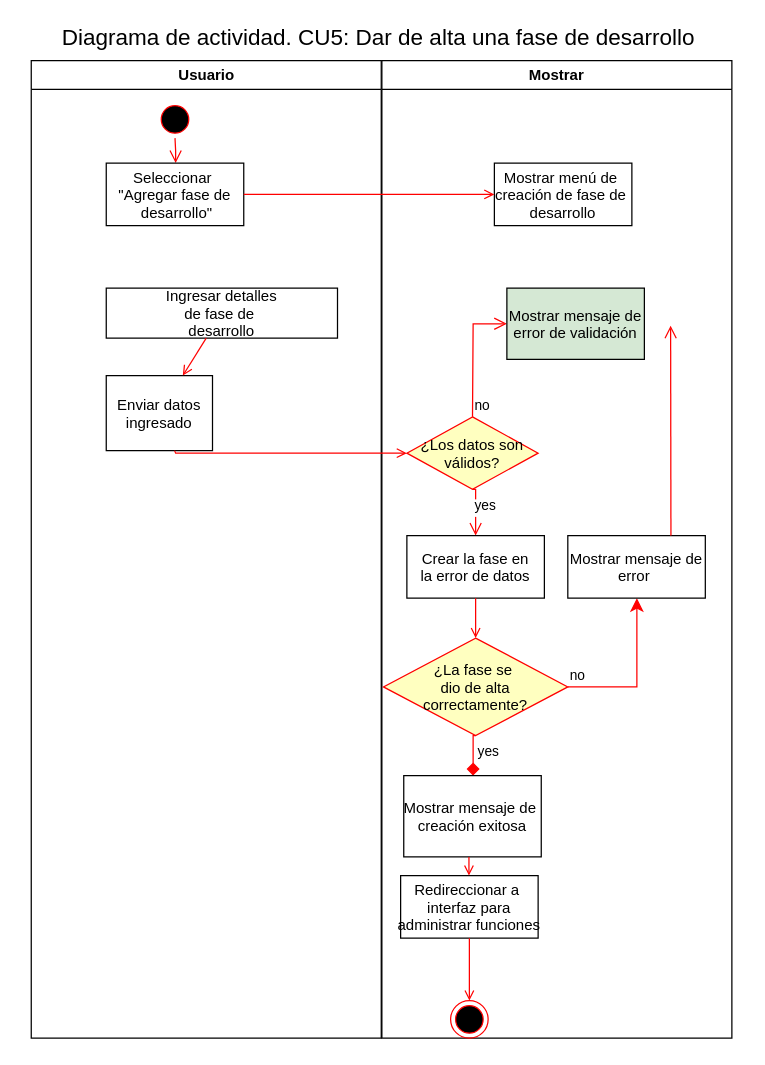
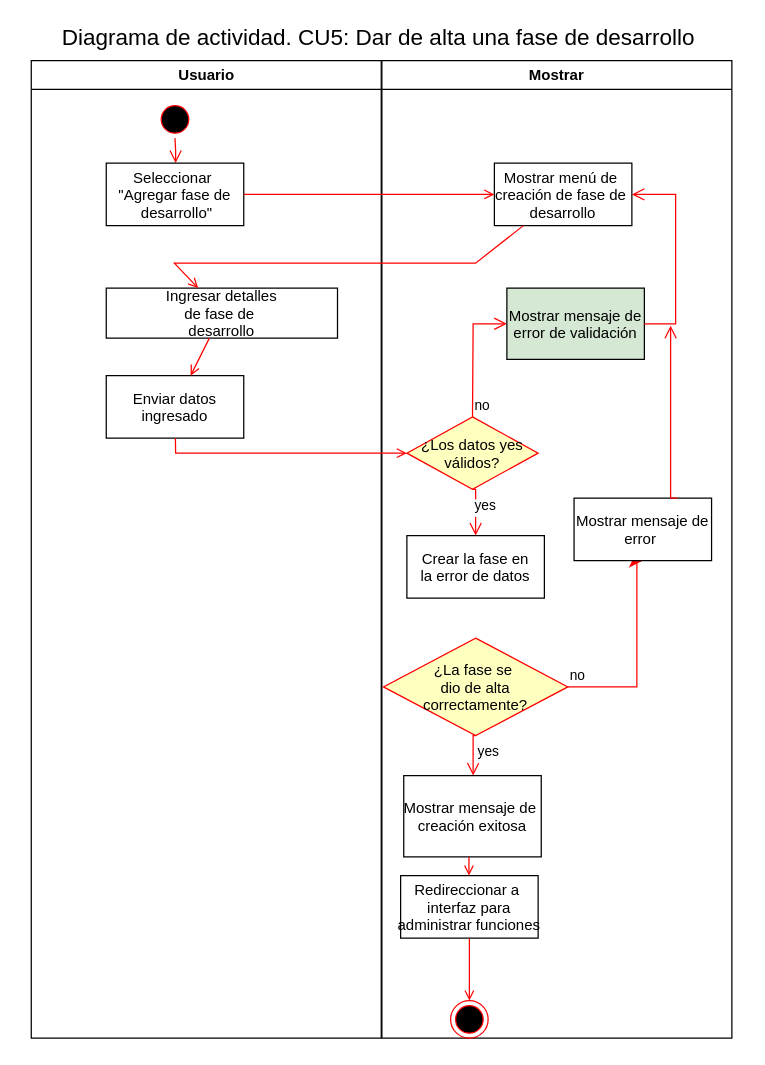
+ <mxCell id="17" value="" style="edgeStyle=elbowEdgeStyle;elbow=horizontal;align=left;verticalAlign=bottom;endArrow=open;endSize=8;strokeColor=#FF0000;endFill=1;rounded=0;entryX=1;entryY=0.5;entryDx=0;entryDy=0;" edge="1" parent="9" source="16" target="10"><mxGeometry x="-1" relative="1" as="geometry"><mxPoint x="165" y="261.5" as="targetPoint" /><Array as="points"><mxPoint x="235" y="142" /><mxPoint x="225" y="172" /><mxPoint x="210" y="212" /><mxPoint x="145" y="252" /><mxPoint x="135" y="272" /></Array><mxPoint x="85" y="262" as="sourcePoint" /></mxGeometry></mxCell>
+ <mxCell id="30" value="" style="endArrow=open;strokeColor=#FF0000;endFill=1;rounded=0" parent="1" source="10" target="6" edge="1"><mxGeometry relative="1" as="geometry"><Array as="points"><mxPoint x="380" y="210" /><mxPoint x="139" y="210" /></Array></mxGeometry></mxCell>
- <mxCell id="7" value="Enviar datos &#10;ingresado" style="" parent="2" vertex="1"><mxGeometry x="60" y="252" width="85" height="60" as="geometry" /></mxCell>
+ <mxCell id="7" value="Enviar datos &#10;ingresado" style="" parent="2" vertex="1"><mxGeometry x="60" y="252" width="110" height="50" as="geometry" /></mxCell>
- <mxCell id="11" value="¿Los datos son&#10;válidos?" style="rhombus;fillColor=#ffffc0;strokeColor=#ff0000;" parent="9" vertex="1"><mxGeometry x="20" y="285" width="105" height="58" as="geometry" /></mxCell>
+ <mxCell id="11" value="¿Los datos yes&#10;válidos?" style="rhombus;fillColor=#ffffc0;strokeColor=#ff0000;" parent="9" vertex="1"><mxGeometry x="20" y="285" width="105" height="58" as="geometry" /></mxCell>
- <mxCell id="22" value="Mostrar mensaje de&#10;error " style="" vertex="1" parent="9"><mxGeometry x="148.75" y="380" width="110" height="50" as="geometry" /></mxCell>
+ <mxCell id="22" value="Mostrar mensaje de&#10;error " style="" vertex="1" parent="9"><mxGeometry x="153.75" y="350" width="110" height="50" as="geometry" /></mxCell>
- <mxCell id="21" value="" style="edgeStyle=elbowEdgeStyle;elbow=horizontal;entryX=0.5;entryY=0;strokeColor=#FF0000;endArrow=open;endFill=1;rounded=0;exitX=0.5;exitY=1;exitDx=0;exitDy=0;entryDx=0;entryDy=0;" edge="1" parent="9" source="14" target="18"><mxGeometry width="100" height="100" relative="1" as="geometry"><mxPoint x="140" y="415" as="sourcePoint" /><mxPoint x="255" y="427.5" as="targetPoint" /><Array as="points"><mxPoint x="75" y="452" /><mxPoint x="205" y="410" /></Array></mxGeometry></mxCell>
- <mxCell id="20" value="yes" style="edgeStyle=elbowEdgeStyle;elbow=horizontal;align=left;verticalAlign=top;endArrow=diamond;endSize=8;strokeColor=#FF0000;endFill=1;rounded=0;exitX=0.5;exitY=1;exitDx=0;exitDy=0;entryX=0.5;entryY=0;entryDx=0;entryDy=0;" edge="1" parent="9" source="18" target="24"><mxGeometry x="-1" relative="1" as="geometry"><mxPoint x="75" y="572" as="targetPoint" /><Array as="points"><mxPoint x="73" y="562" /><mxPoint x="85" y="572" /></Array></mxGeometry></mxCell>
+ <mxCell id="20" value="yes" style="edgeStyle=elbowEdgeStyle;elbow=horizontal;align=left;verticalAlign=top;endArrow=open;endSize=8;strokeColor=#FF0000;endFill=1;rounded=0;exitX=0.5;exitY=1;exitDx=0;exitDy=0;entryX=0.5;entryY=0;entryDx=0;entryDy=0;" edge="1" parent="9" source="18" target="24"><mxGeometry x="-1" relative="1" as="geometry"><mxPoint x="75" y="572" as="targetPoint" /><Array as="points"><mxPoint x="73" y="562" /><mxPoint x="85" y="572" /></Array></mxGeometry></mxCell>
